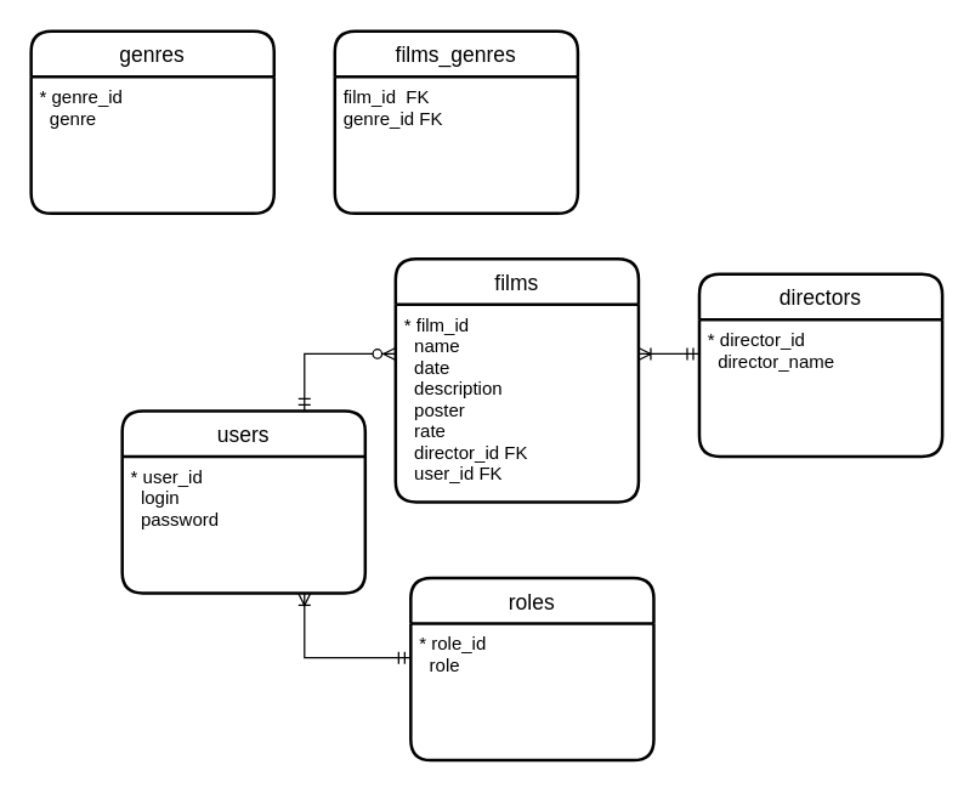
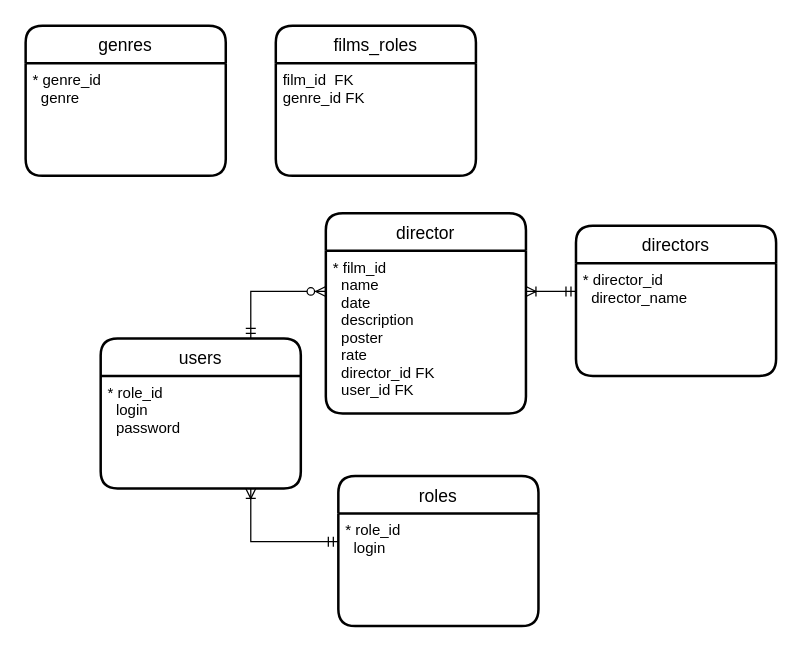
- <mxCell id="4" value="films_genres" style="swimlane;childLayout=stackLayout;horizontal=1;startSize=30;horizontalStack=0;rounded=1;fontSize=14;fontStyle=0;strokeWidth=2;resizeParent=0;resizeLast=1;shadow=0;dashed=0;align=center;" parent="1" vertex="1"><mxGeometry x="220" y="20" width="160" height="120" as="geometry" /></mxCell>
+ <mxCell id="4" value="films_roles" style="swimlane;childLayout=stackLayout;horizontal=1;startSize=30;horizontalStack=0;rounded=1;fontSize=14;fontStyle=0;strokeWidth=2;resizeParent=0;resizeLast=1;shadow=0;dashed=0;align=center;" parent="1" vertex="1"><mxGeometry x="220" y="20" width="160" height="120" as="geometry" /></mxCell>
- <mxCell id="2" value="films" style="swimlane;childLayout=stackLayout;horizontal=1;startSize=30;horizontalStack=0;rounded=1;fontSize=14;fontStyle=0;strokeWidth=2;resizeParent=0;resizeLast=1;shadow=0;dashed=0;align=center;" parent="1" vertex="1"><mxGeometry x="260" y="170" width="160" height="160" as="geometry" /></mxCell>
+ <mxCell id="2" value="director" style="swimlane;childLayout=stackLayout;horizontal=1;startSize=30;horizontalStack=0;rounded=1;fontSize=14;fontStyle=0;strokeWidth=2;resizeParent=0;resizeLast=1;shadow=0;dashed=0;align=center;" parent="1" vertex="1"><mxGeometry x="260" y="170" width="160" height="160" as="geometry" /></mxCell>
- <mxCell id="9" value="* user_id&#10;  login&#10;  password" style="align=left;strokeColor=none;fillColor=none;spacingLeft=4;fontSize=12;verticalAlign=top;resizable=0;rotatable=0;part=1;" parent="8" vertex="1"><mxGeometry y="30" width="160" height="90" as="geometry" /></mxCell>
+ <mxCell id="9" value="* role_id&#10;  login&#10;  password" style="align=left;strokeColor=none;fillColor=none;spacingLeft=4;fontSize=12;verticalAlign=top;resizable=0;rotatable=0;part=1;" parent="8" vertex="1"><mxGeometry y="30" width="160" height="90" as="geometry" /></mxCell>
- <mxCell id="12" value="* role_id&#10;  role" style="align=left;strokeColor=none;fillColor=none;spacingLeft=4;fontSize=12;verticalAlign=top;resizable=0;rotatable=0;part=1;" parent="11" vertex="1"><mxGeometry y="30" width="160" height="90" as="geometry" /></mxCell>
+ <mxCell id="12" value="* role_id&#10;  login" style="align=left;strokeColor=none;fillColor=none;spacingLeft=4;fontSize=12;verticalAlign=top;resizable=0;rotatable=0;part=1;" parent="11" vertex="1"><mxGeometry y="30" width="160" height="90" as="geometry" /></mxCell>
